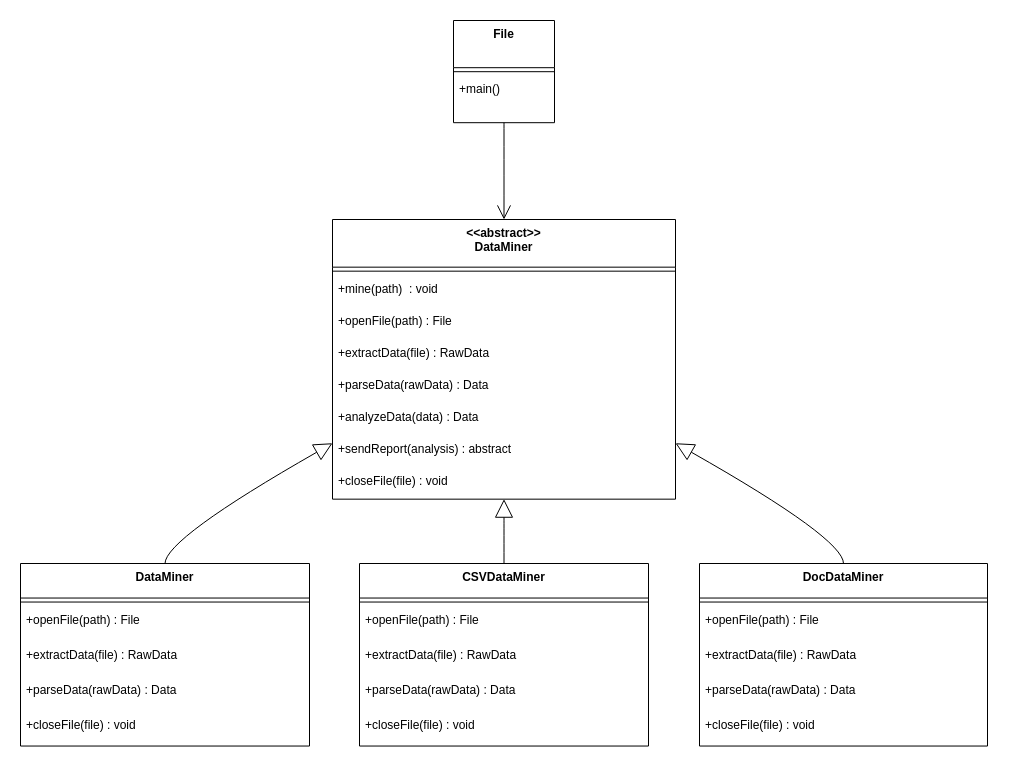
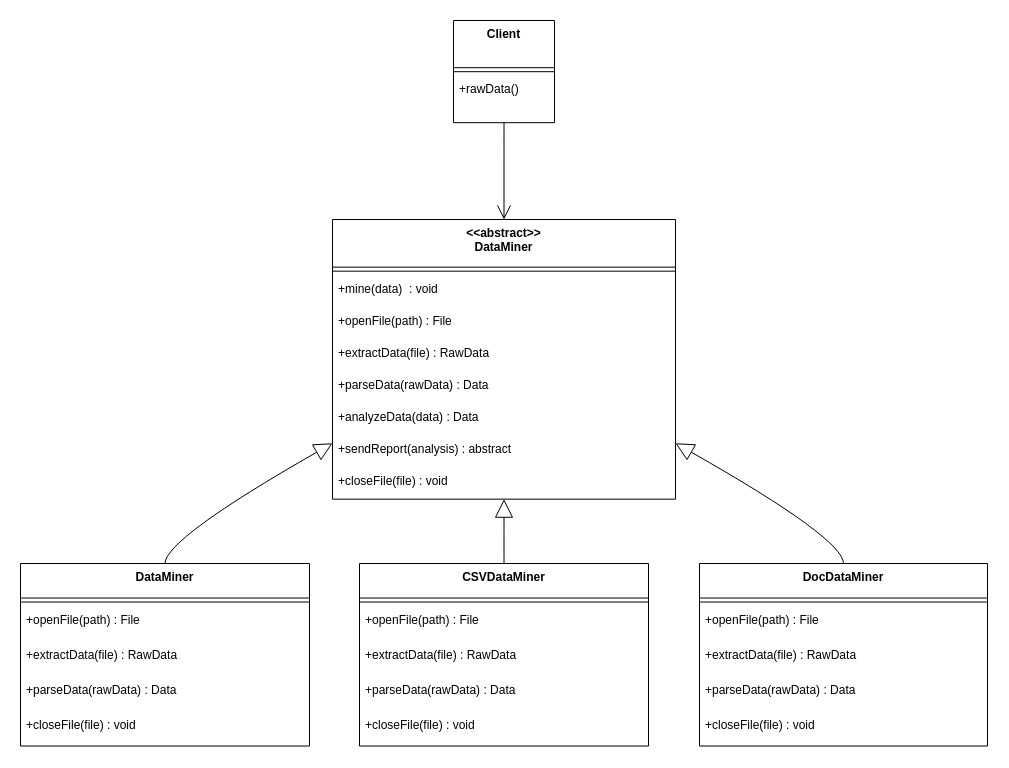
- <mxCell id="32" value="File" style="swimlane;fontStyle=1;align=center;verticalAlign=top;childLayout=stackLayout;horizontal=1;startSize=47.2;horizontalStack=0;resizeParent=1;resizeParentMax=0;resizeLast=0;collapsible=0;marginBottom=0;" vertex="1" parent="1"><mxGeometry x="453" y="20" width="101" height="102.2" as="geometry" /></mxCell>
+ <mxCell id="32" value="Client" style="swimlane;fontStyle=1;align=center;verticalAlign=top;childLayout=stackLayout;horizontal=1;startSize=47.2;horizontalStack=0;resizeParent=1;resizeParentMax=0;resizeLast=0;collapsible=0;marginBottom=0;" vertex="1" parent="1"><mxGeometry x="453" y="20" width="101" height="102.2" as="geometry" /></mxCell>
- <mxCell id="34" value="+main()" style="text;strokeColor=none;fillColor=none;align=left;verticalAlign=top;spacingLeft=4;spacingRight=4;overflow=hidden;rotatable=0;points=[[0,0.5],[1,0.5]];portConstraint=eastwest;" vertex="1" parent="32"><mxGeometry y="55.2" width="101" height="47" as="geometry" /></mxCell>
+ <mxCell id="34" value="+rawData()" style="text;strokeColor=none;fillColor=none;align=left;verticalAlign=top;spacingLeft=4;spacingRight=4;overflow=hidden;rotatable=0;points=[[0,0.5],[1,0.5]];portConstraint=eastwest;" vertex="1" parent="32"><mxGeometry y="55.2" width="101" height="47" as="geometry" /></mxCell>
- <mxCell id="4" value="+mine(path)  : void" style="text;strokeColor=none;fillColor=none;align=left;verticalAlign=top;spacingLeft=4;spacingRight=4;overflow=hidden;rotatable=0;points=[[0,0.5],[1,0.5]];portConstraint=eastwest;" vertex="1" parent="2"><mxGeometry y="55.667" width="343" height="32" as="geometry" /></mxCell>
+ <mxCell id="4" value="+mine(data)  : void" style="text;strokeColor=none;fillColor=none;align=left;verticalAlign=top;spacingLeft=4;spacingRight=4;overflow=hidden;rotatable=0;points=[[0,0.5],[1,0.5]];portConstraint=eastwest;" vertex="1" parent="2"><mxGeometry y="55.667" width="343" height="32" as="geometry" /></mxCell>
